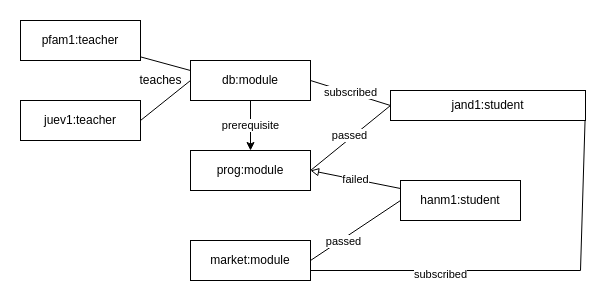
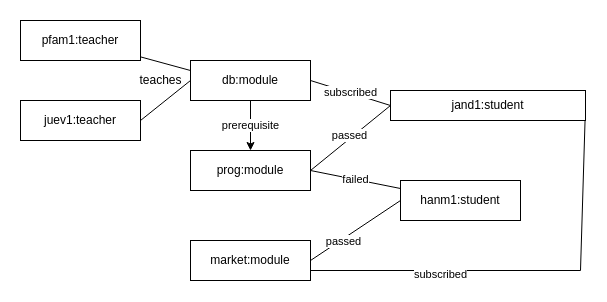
- <mxCell id="6" value="failed" style="edgeStyle=none;rounded=0;orthogonalLoop=1;jettySize=auto;html=1;entryX=1;entryY=0.5;entryDx=0;entryDy=0;endArrow=block;endFill=0;" edge="1" parent="1" source="9" target="18"><mxGeometry relative="1" as="geometry" /></mxCell>
+ <mxCell id="6" value="failed" style="edgeStyle=none;rounded=0;orthogonalLoop=1;jettySize=auto;html=1;entryX=1;entryY=0.5;entryDx=0;entryDy=0;endArrow=none;endFill=0;" edge="1" parent="1" source="9" target="18"><mxGeometry relative="1" as="geometry" /></mxCell>
